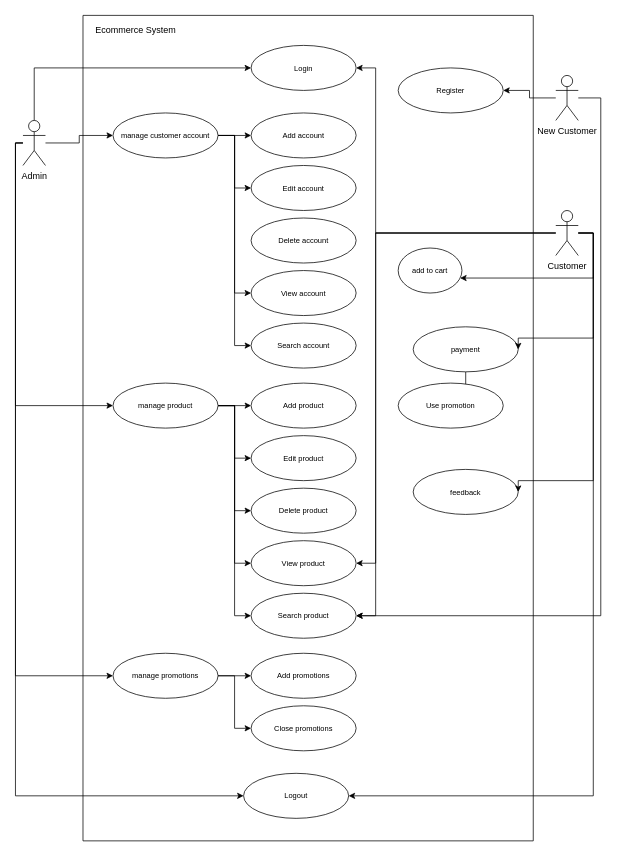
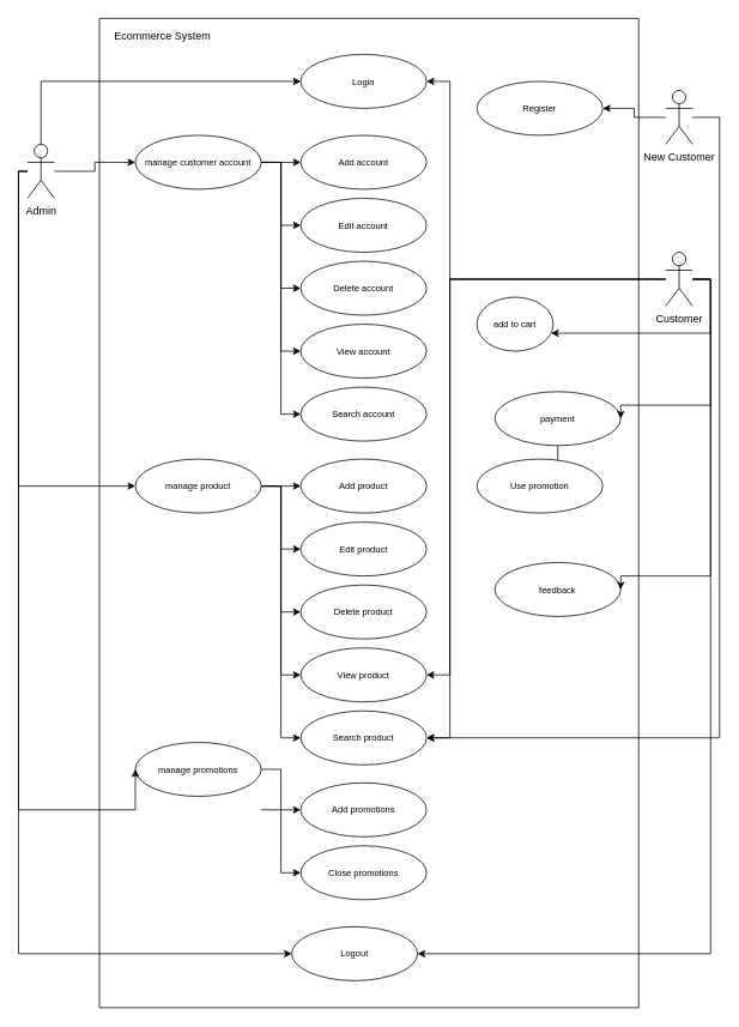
+ <mxCell id="15" style="edgeStyle=orthogonalEdgeStyle;rounded=0;orthogonalLoop=1;jettySize=auto;html=1;exitX=1;exitY=0.5;exitDx=0;exitDy=0;entryX=0;entryY=0.5;entryDx=0;entryDy=0;fontSize=10;" parent="7" source="16" target="10" edge="1"><mxGeometry relative="1" as="geometry" /></mxCell>
- <mxCell id="38" value="&lt;font style=&quot;font-size: 10px&quot;&gt;manage promotions&lt;/font&gt;" style="ellipse;whiteSpace=wrap;html=1;fontSize=10;" parent="7" vertex="1"><mxGeometry x="40" y="850" width="140" height="60" as="geometry" /></mxCell>
+ <mxCell id="38" value="&lt;font style=&quot;font-size: 10px&quot;&gt;manage promotions&lt;/font&gt;" style="ellipse;whiteSpace=wrap;html=1;fontSize=10;" parent="7" vertex="1"><mxGeometry x="40" y="805" width="140" height="60" as="geometry" /></mxCell>
